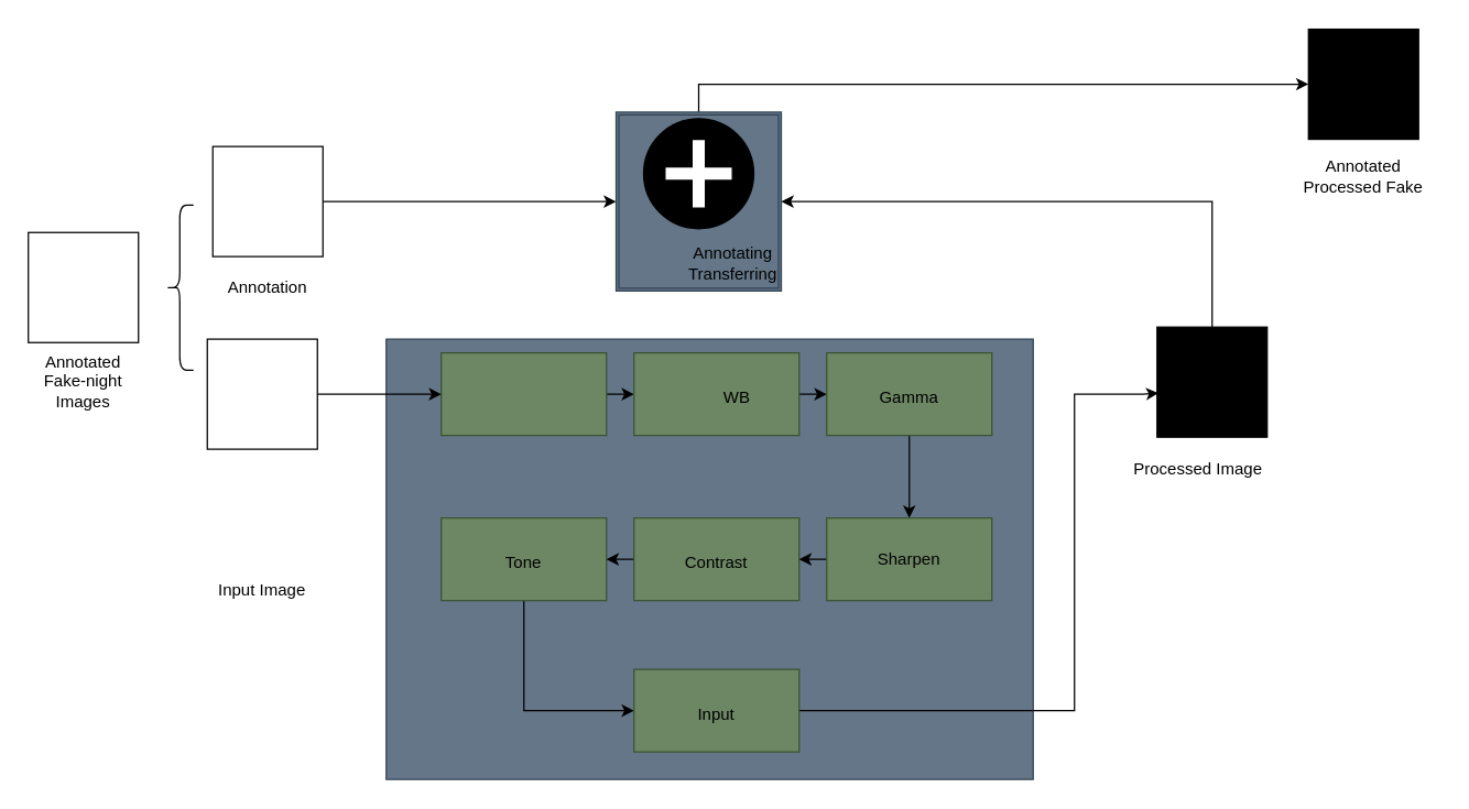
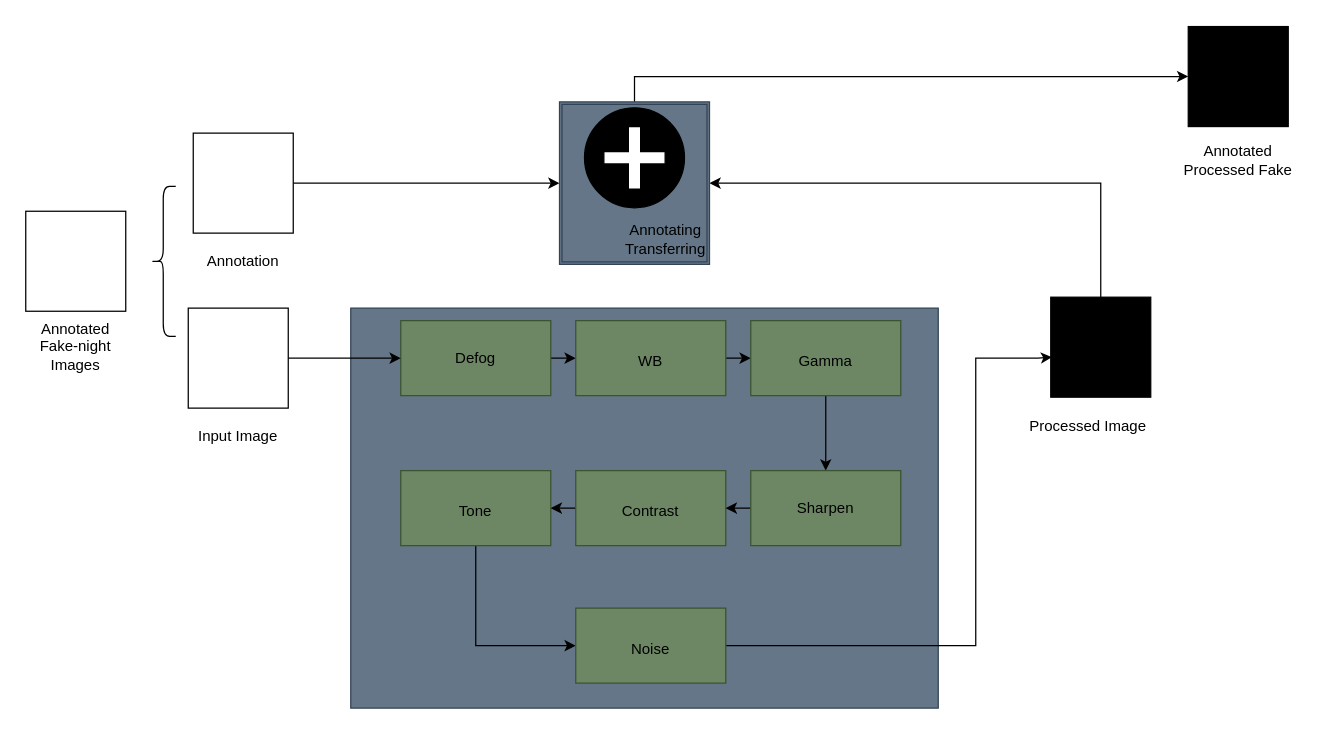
+ <mxCell id="18" value="Defog" style="text;html=1;align=center;verticalAlign=middle;whiteSpace=wrap;rounded=0;opacity=0;" vertex="1" parent="1"><mxGeometry x="350" y="271" width="60" height="30" as="geometry" /></mxCell>
- <mxCell id="19" value="WB" style="text;html=1;align=center;verticalAlign=middle;whiteSpace=wrap;rounded=0;" vertex="1" parent="1"><mxGeometry x="505" y="273.5" width="60" height="30" as="geometry" /></mxCell>
+ <mxCell id="19" value="WB" style="text;html=1;align=center;verticalAlign=middle;whiteSpace=wrap;rounded=0;" vertex="1" parent="1"><mxGeometry x="490" y="273.5" width="60" height="30" as="geometry" /></mxCell>
- <mxCell id="17" value="Input Image" style="text;html=1;align=center;verticalAlign=middle;whiteSpace=wrap;rounded=0;" vertex="1" parent="1"><mxGeometry x="150" y="406" width="80" height="45" as="geometry" /></mxCell>
+ <mxCell id="17" value="Input Image" style="text;html=1;align=center;verticalAlign=middle;whiteSpace=wrap;rounded=0;" vertex="1" parent="1"><mxGeometry x="150" y="326" width="80" height="45" as="geometry" /></mxCell>
- <mxCell id="26" value="Input" style="text;html=1;align=center;verticalAlign=middle;whiteSpace=wrap;rounded=0;" vertex="1" parent="1"><mxGeometry x="490" y="503.5" width="60" height="30" as="geometry" /></mxCell>
+ <mxCell id="26" value="Noise" style="text;html=1;align=center;verticalAlign=middle;whiteSpace=wrap;rounded=0;" vertex="1" parent="1"><mxGeometry x="490" y="503.5" width="60" height="30" as="geometry" /></mxCell>
